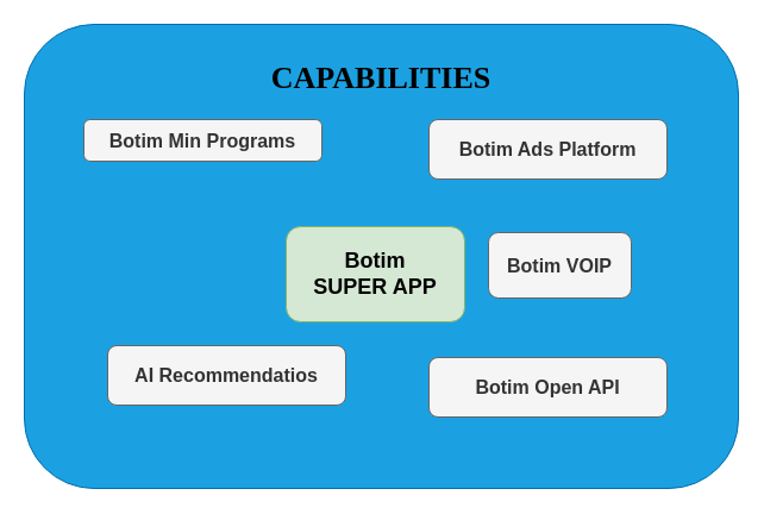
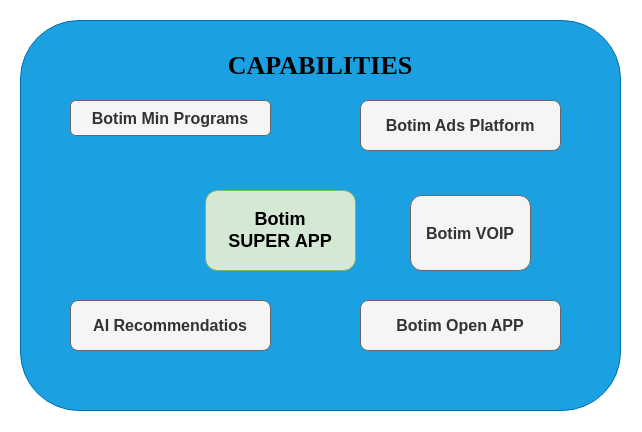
- <mxCell id="6" value="Botim VOIP" style="rounded=1;whiteSpace=wrap;html=1;fontSize=16;fillColor=#f5f5f5;fontColor=#333333;strokeColor=#666666;fontStyle=1" vertex="1" parent="1"><mxGeometry x="410" y="195" width="120" height="55" as="geometry" /></mxCell>
+ <mxCell id="6" value="Botim VOIP" style="rounded=1;whiteSpace=wrap;html=1;fontSize=16;fillColor=#f5f5f5;fontColor=#333333;strokeColor=#666666;fontStyle=1" vertex="1" parent="1"><mxGeometry x="410" y="195" width="120" height="75" as="geometry" /></mxCell>
- <mxCell id="5" value="Botim&lt;br&gt;SUPER APP" style="rounded=1;whiteSpace=wrap;html=1;fontSize=18;fillColor=#d5e8d4;strokeColor=#82b366;fontStyle=1" vertex="1" parent="1"><mxGeometry x="240" y="190" width="150" height="80" as="geometry" /></mxCell>
+ <mxCell id="5" value="Botim&lt;br&gt;SUPER APP" style="rounded=1;whiteSpace=wrap;html=1;fontSize=18;fillColor=#d5e8d4;strokeColor=#82b366;fontStyle=1" vertex="1" parent="1"><mxGeometry x="205" y="190" width="150" height="80" as="geometry" /></mxCell>
- <mxCell id="4" value="AI Recommendatios" style="rounded=1;whiteSpace=wrap;html=1;fontSize=16;fillColor=#f5f5f5;fontColor=#333333;strokeColor=#666666;fontStyle=1" vertex="1" parent="1"><mxGeometry x="90" y="290" width="200" height="50" as="geometry" /></mxCell>
+ <mxCell id="4" value="AI Recommendatios" style="rounded=1;whiteSpace=wrap;html=1;fontSize=16;fillColor=#f5f5f5;fontColor=#333333;strokeColor=#666666;fontStyle=1" vertex="1" parent="1"><mxGeometry x="70" y="300" width="200" height="50" as="geometry" /></mxCell>
- <mxCell id="8" value="Botim Open API" style="rounded=1;whiteSpace=wrap;html=1;fontSize=16;fillColor=#f5f5f5;fontColor=#333333;strokeColor=#666666;fontStyle=1" vertex="1" parent="1"><mxGeometry x="360" y="300" width="200" height="50" as="geometry" /></mxCell>
+ <mxCell id="8" value="Botim Open APP" style="rounded=1;whiteSpace=wrap;html=1;fontSize=16;fillColor=#f5f5f5;fontColor=#333333;strokeColor=#666666;fontStyle=1" vertex="1" parent="1"><mxGeometry x="360" y="300" width="200" height="50" as="geometry" /></mxCell>
